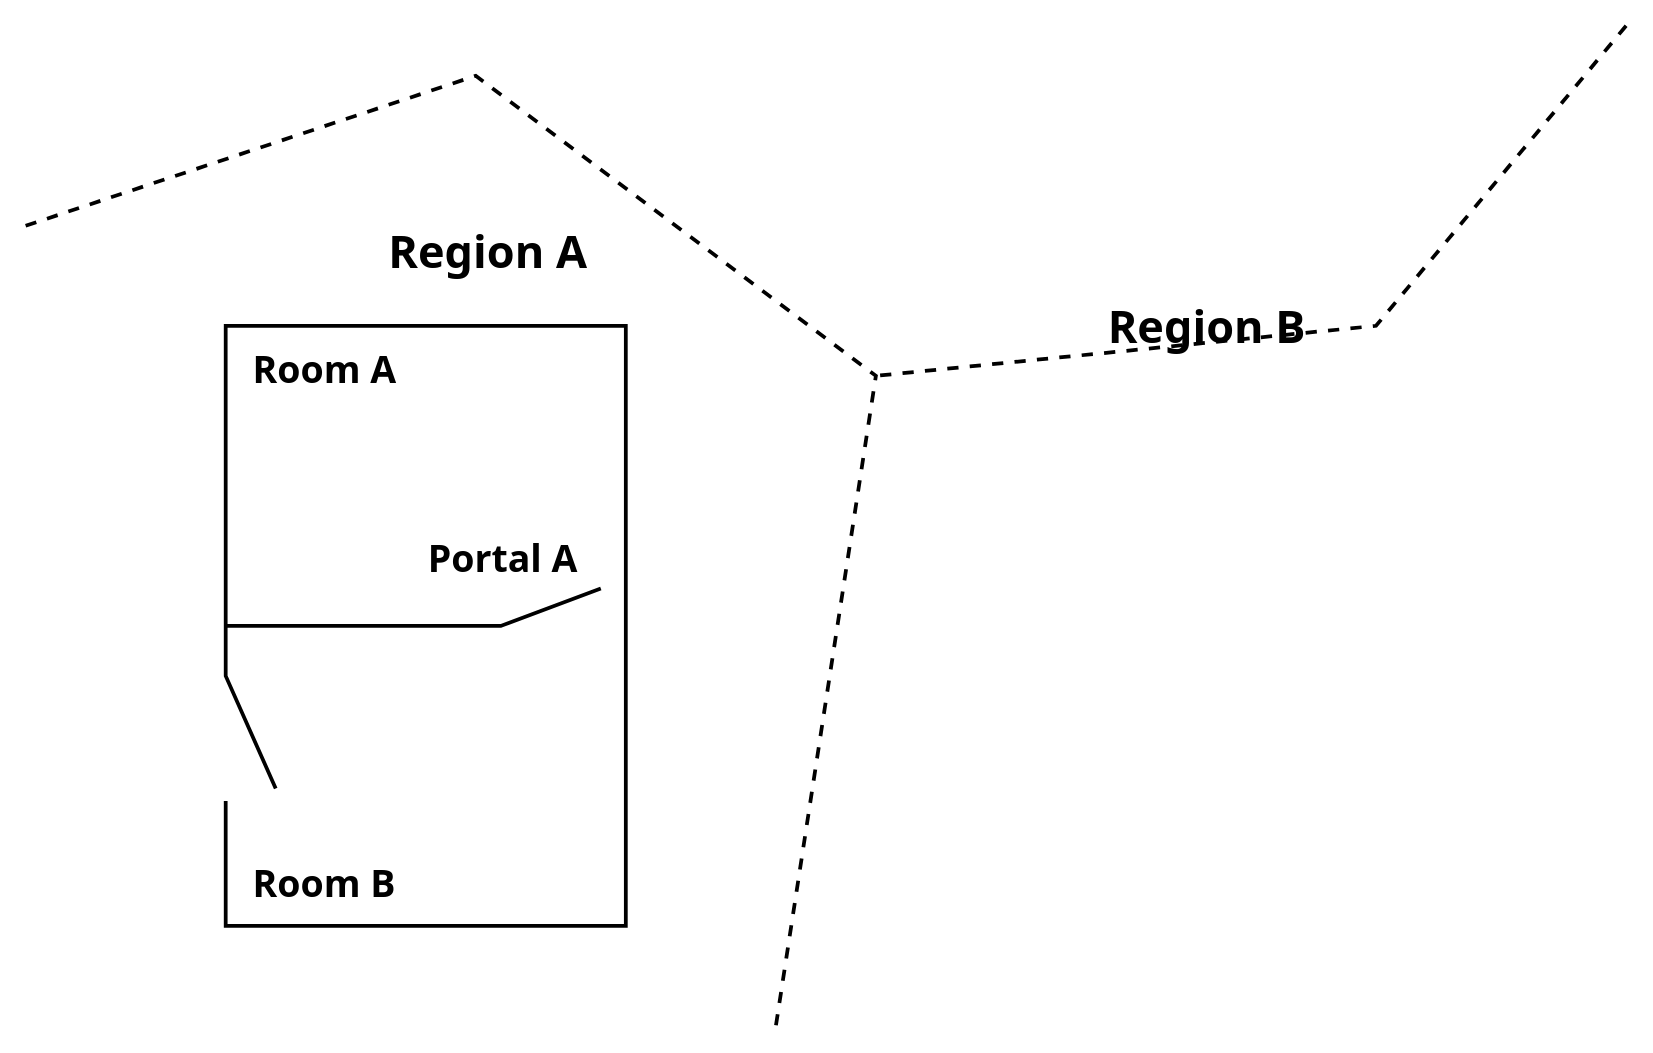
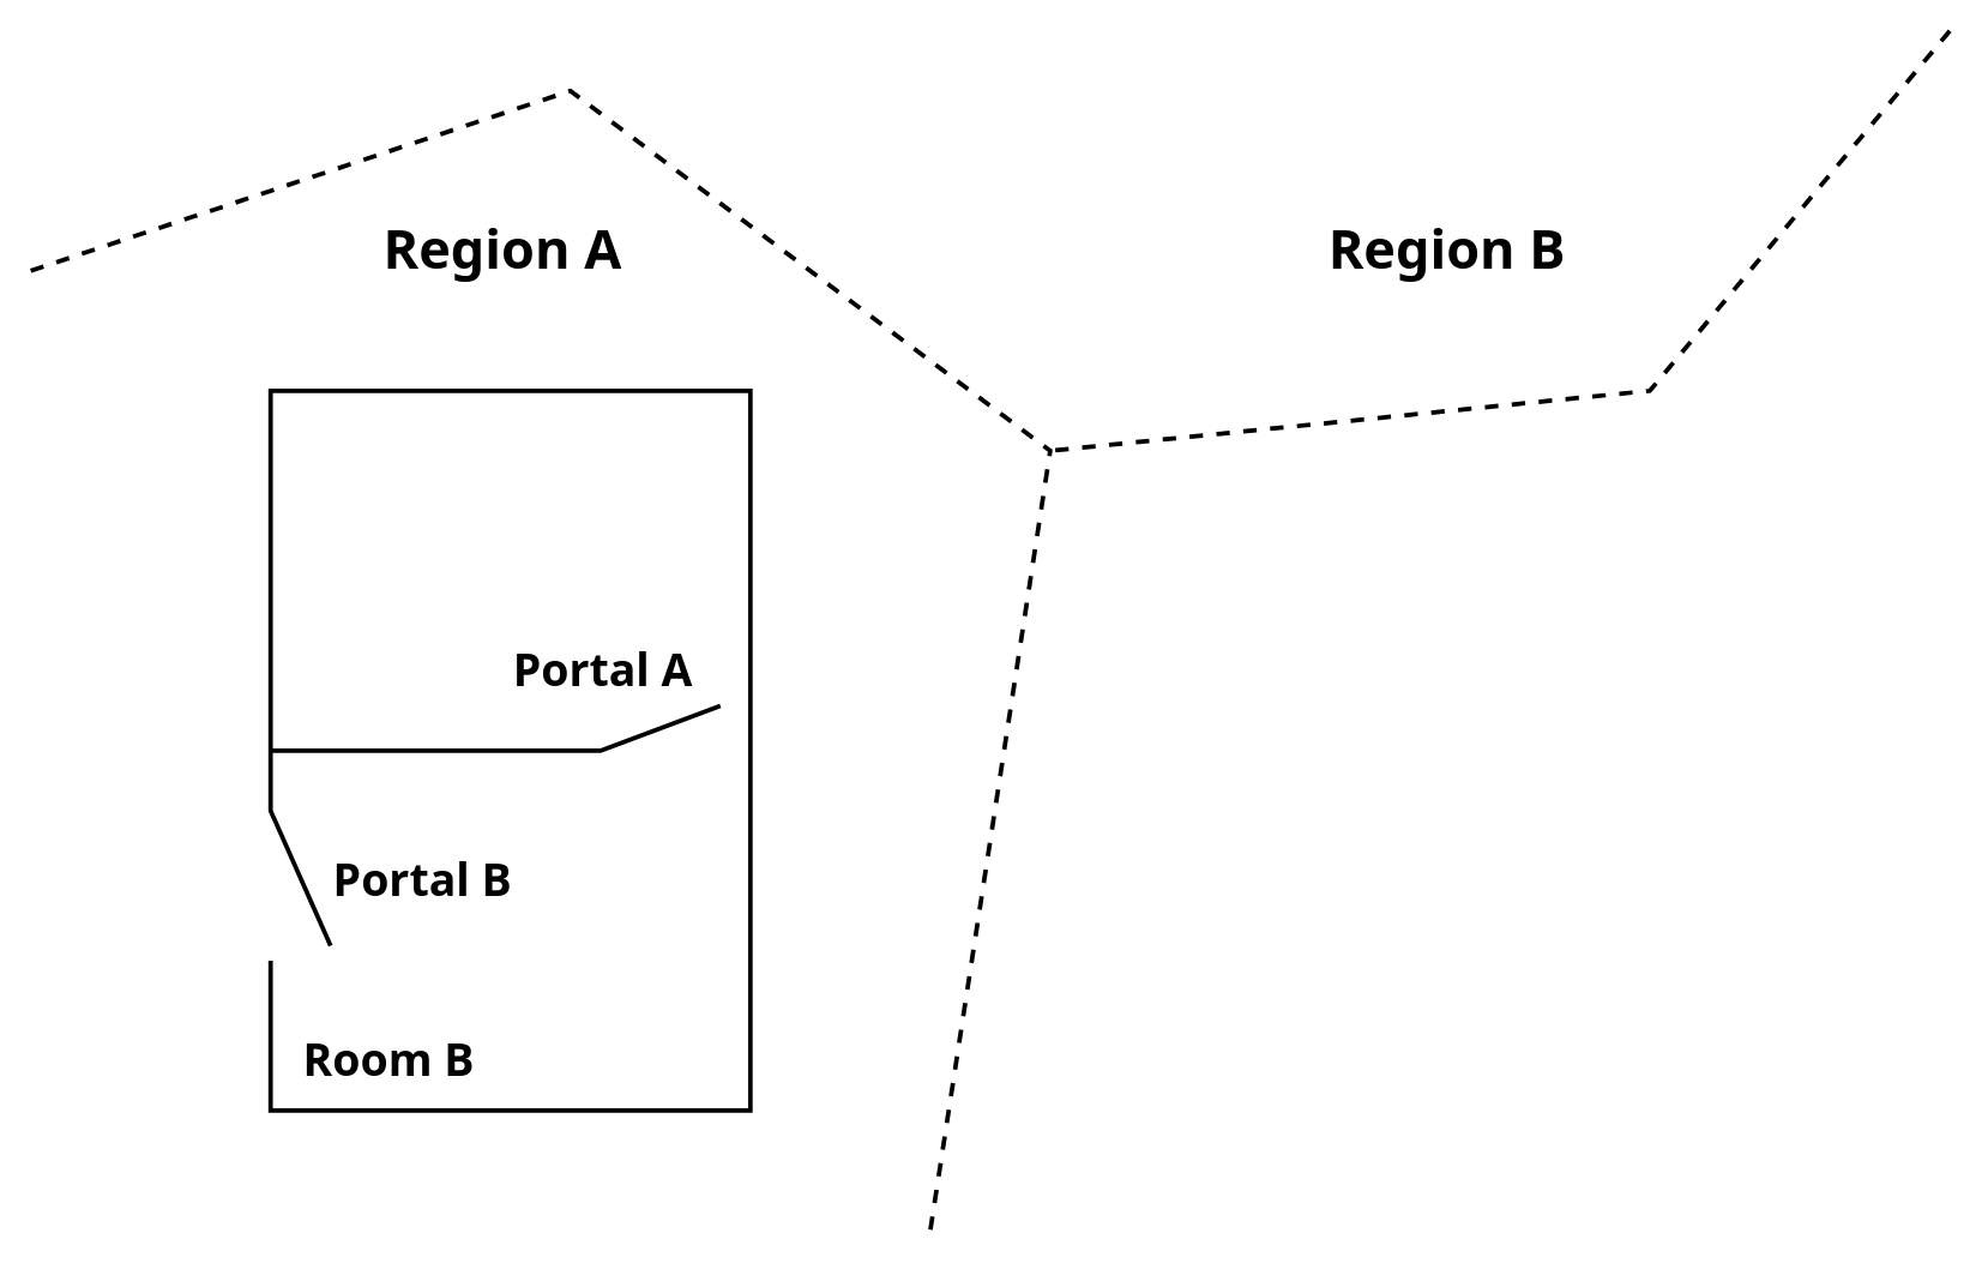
- <mxCell id="4" value="Region A" style="text;html=1;align=center;verticalAlign=middle;whiteSpace=wrap;rounded=0;fontFamily=Noto Sans;fontSource=https%3A%2F%2Ffonts.googleapis.com%2Fcss%3Ffamily%3DNoto%2BSans;fontSize=36;fontStyle=1" parent="1" vertex="1"><mxGeometry x="285" y="175" width="210" height="50" as="geometry" /></mxCell>
+ <mxCell id="4" value="Region A" style="text;html=1;align=center;verticalAlign=middle;whiteSpace=wrap;rounded=0;fontFamily=Noto Sans;fontSource=https%3A%2F%2Ffonts.googleapis.com%2Fcss%3Ffamily%3DNoto%2BSans;fontSize=36;fontStyle=1" parent="1" vertex="1"><mxGeometry x="230" y="140" width="210" height="50" as="geometry" /></mxCell>
- <mxCell id="5" value="Region B" style="text;html=1;align=center;verticalAlign=middle;whiteSpace=wrap;rounded=0;fontFamily=Noto Sans;fontSource=https%3A%2F%2Ffonts.googleapis.com%2Fcss%3Ffamily%3DNoto%2BSans;fontSize=36;fontStyle=1" parent="1" vertex="1"><mxGeometry x="860" y="235" width="210" height="50" as="geometry" /></mxCell>
+ <mxCell id="5" value="Region B" style="text;html=1;align=center;verticalAlign=middle;whiteSpace=wrap;rounded=0;fontFamily=Noto Sans;fontSource=https%3A%2F%2Ffonts.googleapis.com%2Fcss%3Ffamily%3DNoto%2BSans;fontSize=36;fontStyle=1" parent="1" vertex="1"><mxGeometry x="860" y="140" width="210" height="50" as="geometry" /></mxCell>
- <mxCell id="8" value="Room A" style="text;html=1;align=left;verticalAlign=middle;whiteSpace=wrap;rounded=0;fontFamily=Noto Sans;fontSource=https%3A%2F%2Ffonts.googleapis.com%2Fcss%3Ffamily%3DNoto%2BSans;fontSize=30;fontStyle=1" parent="1" vertex="1"><mxGeometry x="200" y="279" width="160" height="30" as="geometry" /></mxCell>
+ <mxCell id="11" value="Portal B" style="text;html=1;align=left;verticalAlign=middle;whiteSpace=wrap;rounded=0;fontFamily=Noto Sans;fontSource=https%3A%2F%2Ffonts.googleapis.com%2Fcss%3Ffamily%3DNoto%2BSans;fontSize=30;fontStyle=1" parent="1" vertex="1"><mxGeometry x="220" y="570" width="160" height="30" as="geometry" /></mxCell>
